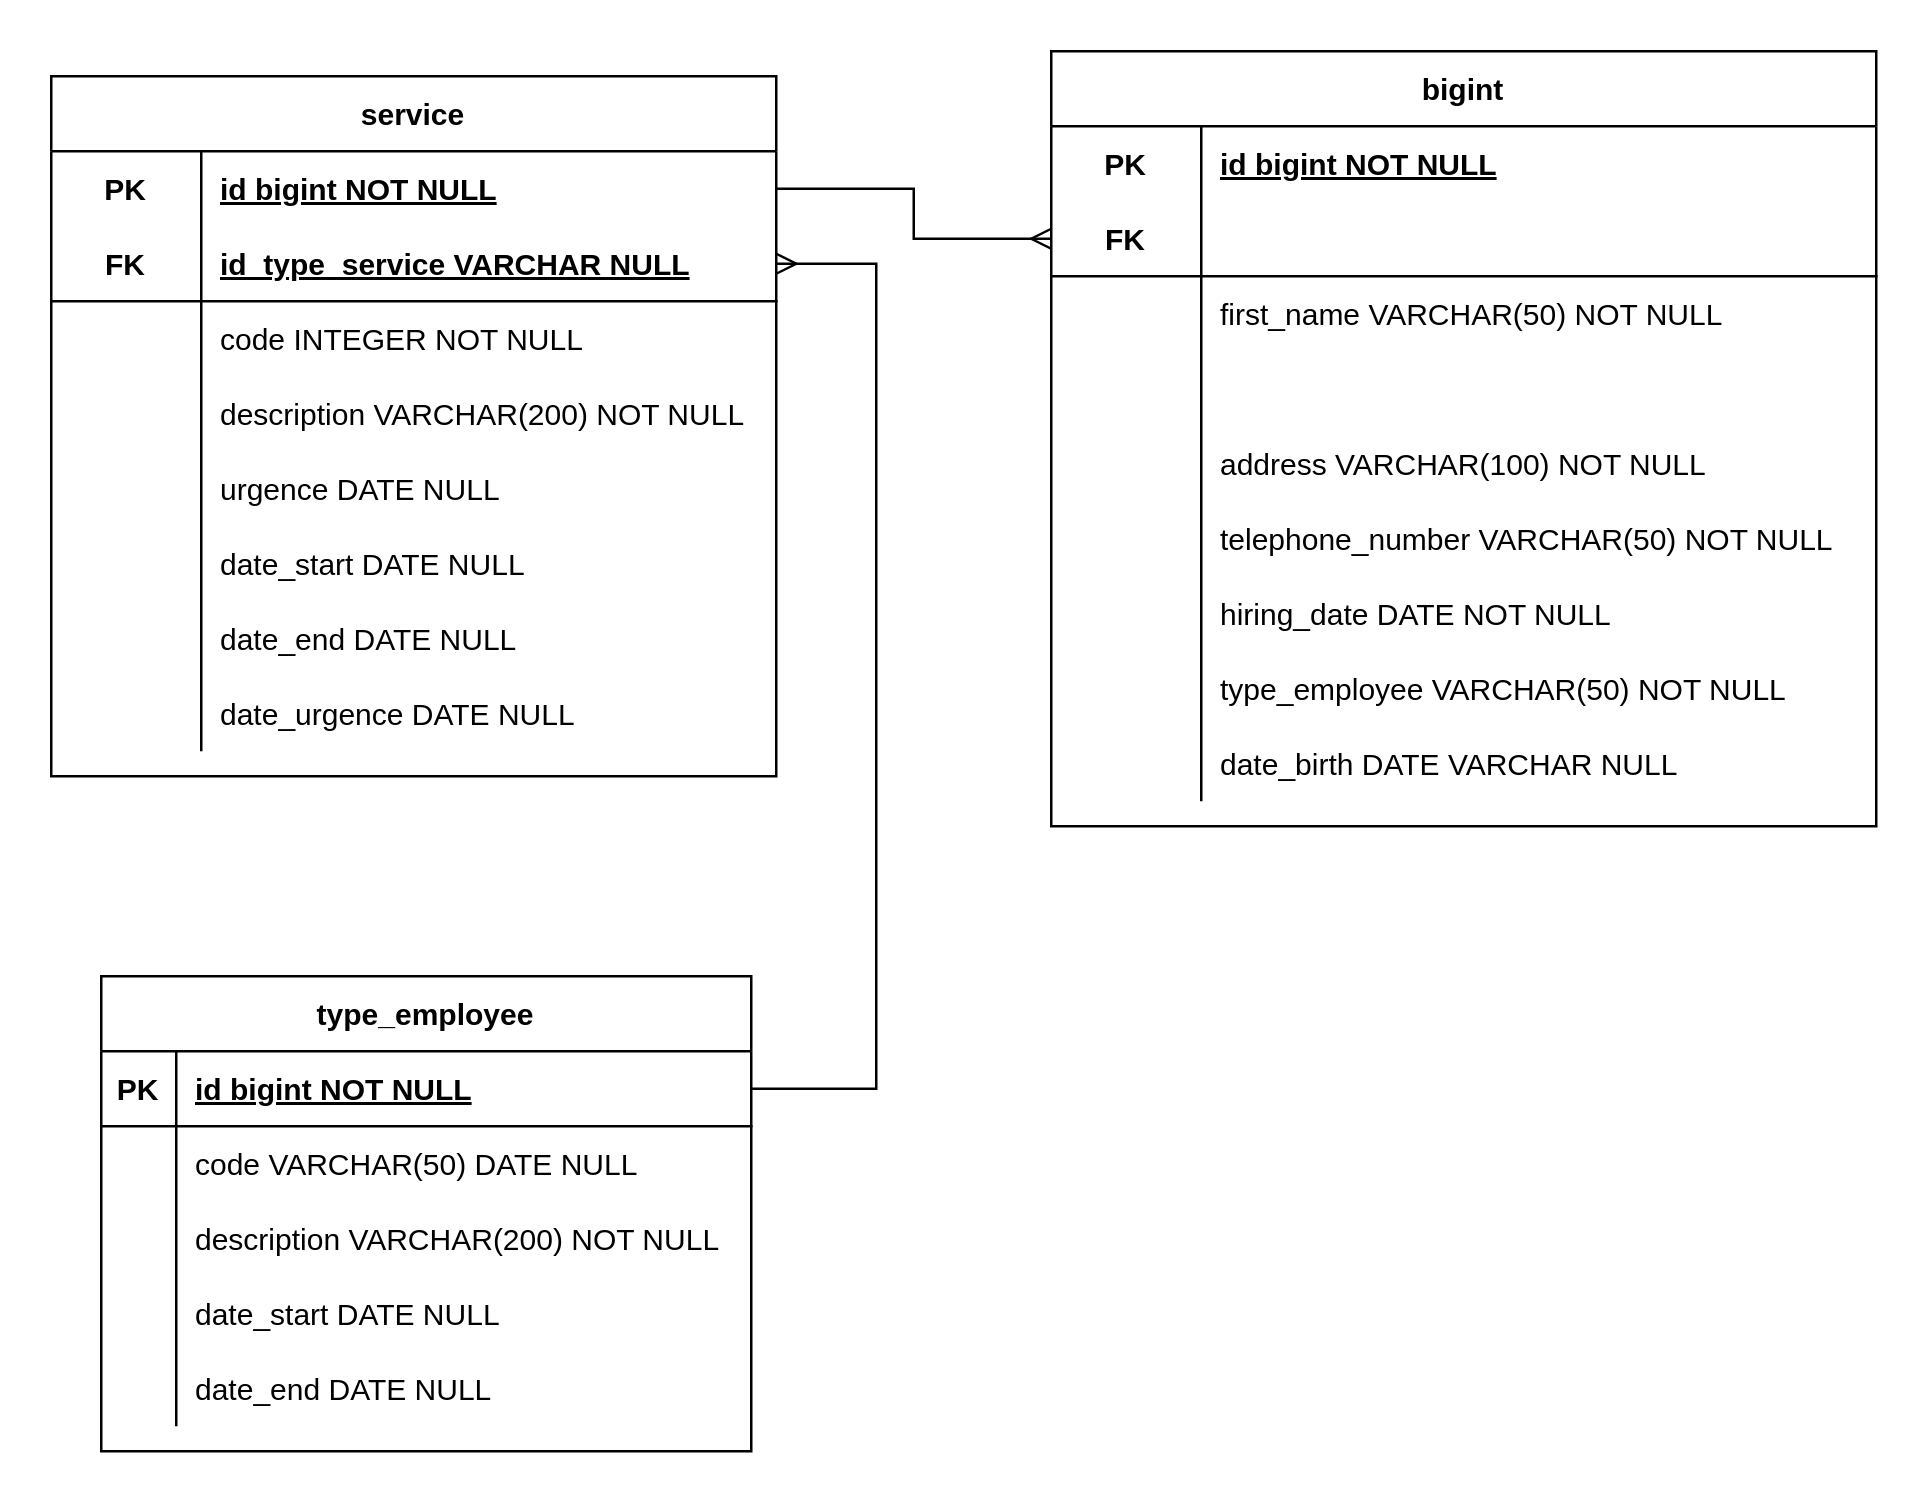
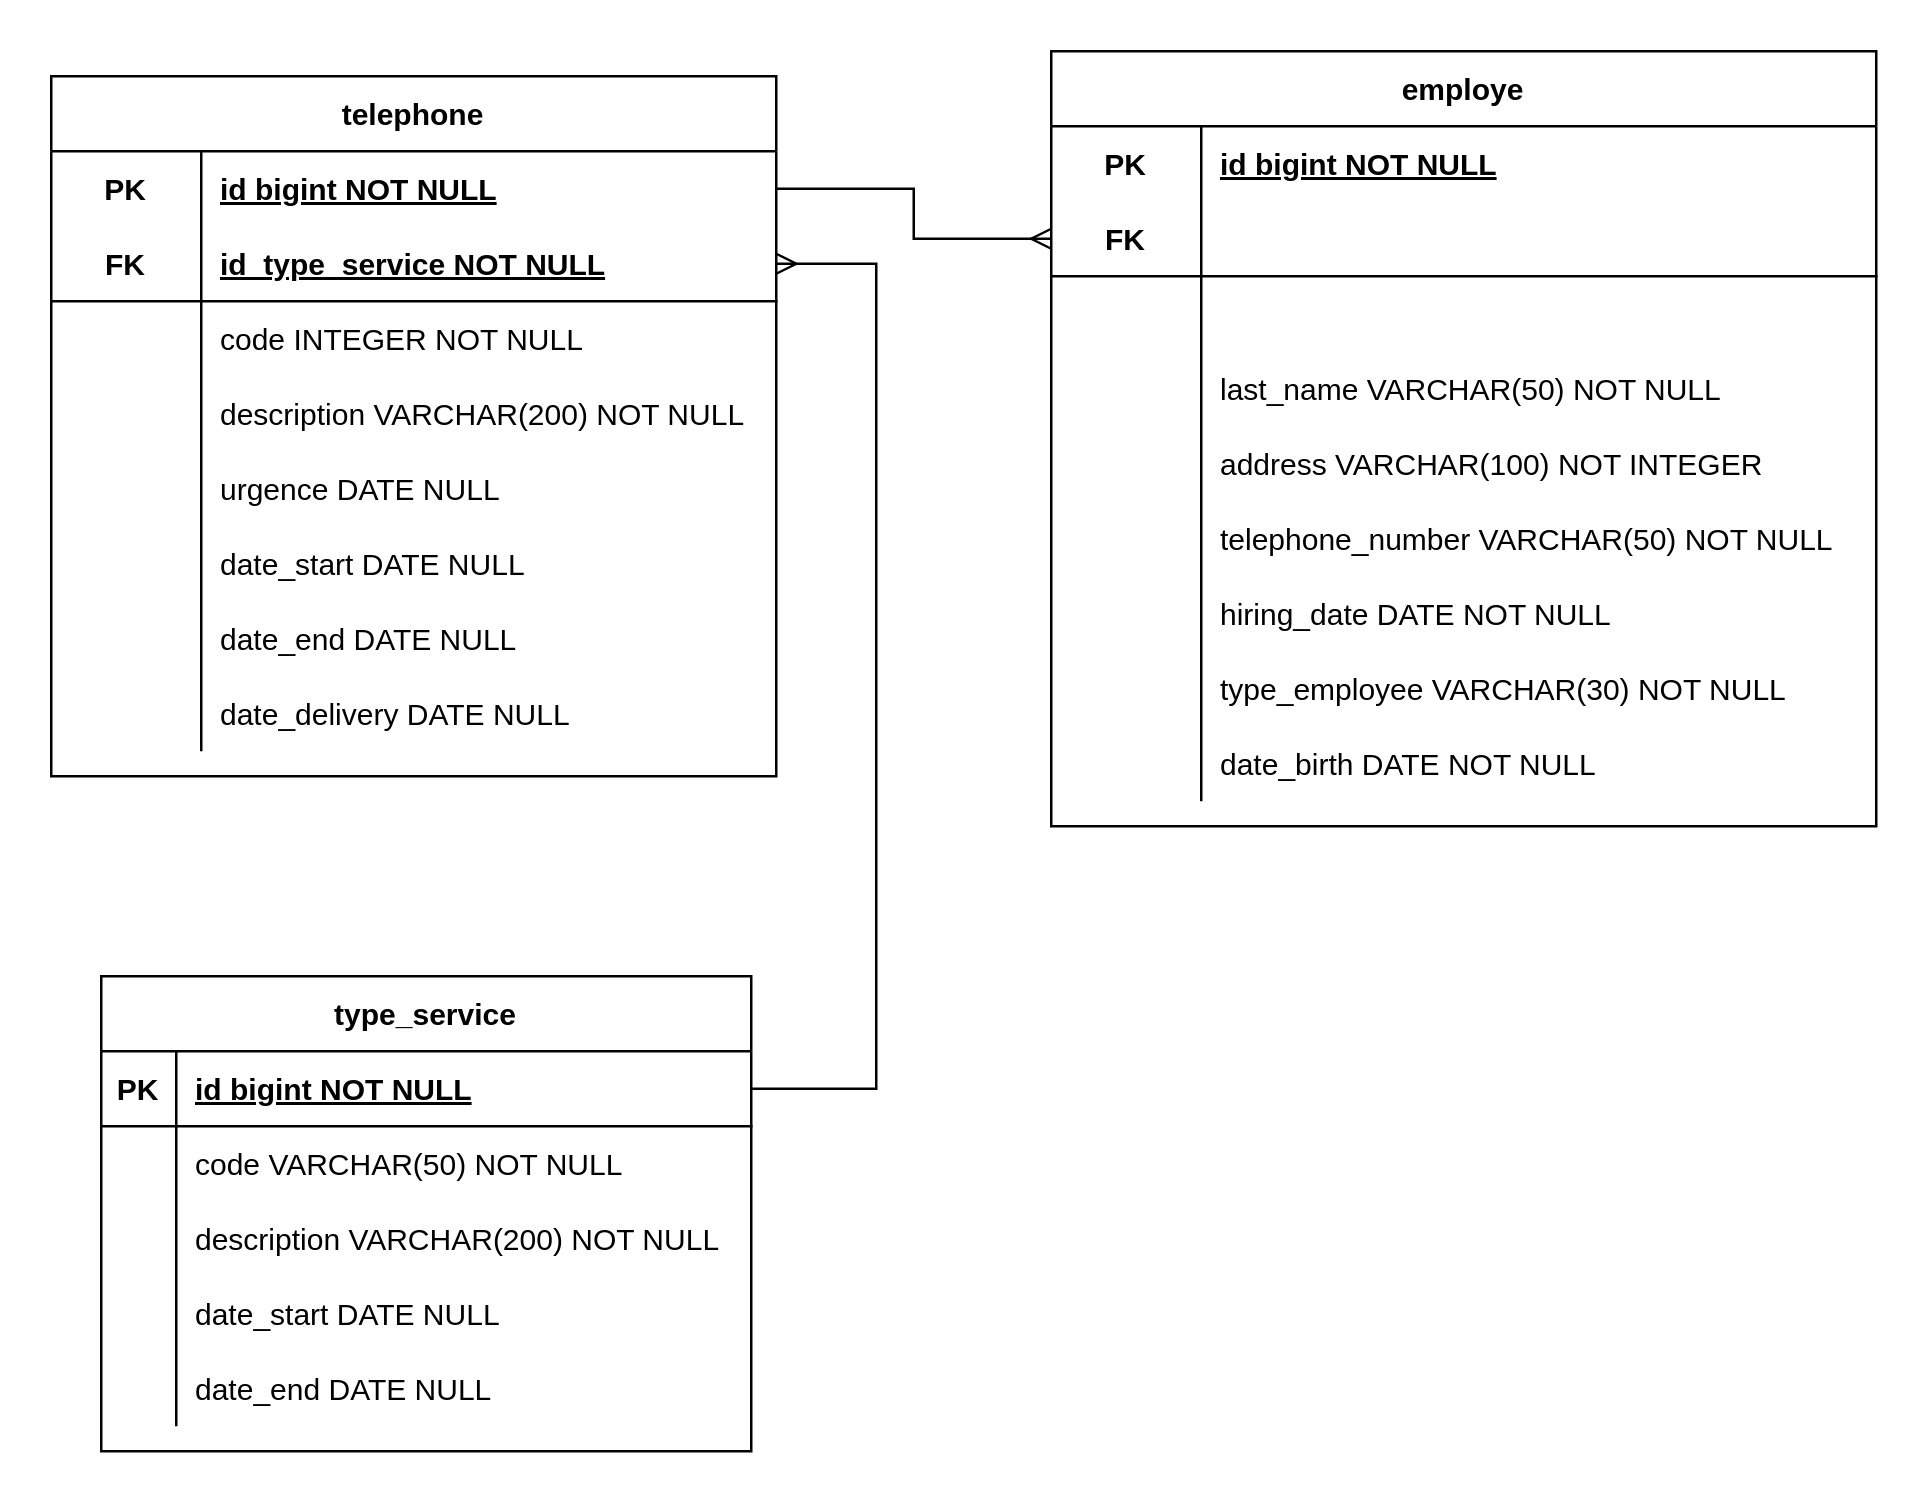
- <mxCell id="2" value="bigint" style="shape=table;startSize=30;container=1;collapsible=1;childLayout=tableLayout;fixedRows=1;rowLines=0;fontStyle=1;align=center;resizeLast=1;" vertex="1" parent="1"><mxGeometry x="420" y="20" width="330" height="310" as="geometry" /></mxCell>
+ <mxCell id="2" value="employe" style="shape=table;startSize=30;container=1;collapsible=1;childLayout=tableLayout;fixedRows=1;rowLines=0;fontStyle=1;align=center;resizeLast=1;" vertex="1" parent="1"><mxGeometry x="420" y="20" width="330" height="310" as="geometry" /></mxCell>
- <mxCell id="29" value="service" style="shape=table;startSize=30;container=1;collapsible=1;childLayout=tableLayout;fixedRows=1;rowLines=0;fontStyle=1;align=center;resizeLast=1;" vertex="1" parent="1"><mxGeometry x="20" y="30" width="290" height="280" as="geometry" /></mxCell>
+ <mxCell id="29" value="telephone" style="shape=table;startSize=30;container=1;collapsible=1;childLayout=tableLayout;fixedRows=1;rowLines=0;fontStyle=1;align=center;resizeLast=1;" vertex="1" parent="1"><mxGeometry x="20" y="30" width="290" height="280" as="geometry" /></mxCell>
- <mxCell id="35" value="id_type_service VARCHAR NULL" style="shape=partialRectangle;connectable=0;fillColor=none;top=0;left=0;bottom=0;right=0;align=left;spacingLeft=6;fontStyle=5;overflow=hidden;" vertex="1" parent="33"><mxGeometry x="60" width="230" height="30" as="geometry" /></mxCell>
+ <mxCell id="35" value="id_type_service NOT NULL" style="shape=partialRectangle;connectable=0;fillColor=none;top=0;left=0;bottom=0;right=0;align=left;spacingLeft=6;fontStyle=5;overflow=hidden;" vertex="1" parent="33"><mxGeometry x="60" width="230" height="30" as="geometry" /></mxCell>
- <mxCell id="10" value="first_name VARCHAR(50) NOT NULL" style="shape=partialRectangle;connectable=0;fillColor=none;top=0;left=0;bottom=0;right=0;align=left;spacingLeft=6;overflow=hidden;" vertex="1" parent="8"><mxGeometry x="60" width="270" height="30" as="geometry" /></mxCell>
+ <mxCell id="13" value="last_name VARCHAR(50) NOT NULL" style="shape=partialRectangle;connectable=0;fillColor=none;top=0;left=0;bottom=0;right=0;align=left;spacingLeft=6;overflow=hidden;" vertex="1" parent="11"><mxGeometry x="60" width="270" height="30" as="geometry" /></mxCell>
- <mxCell id="16" value="address VARCHAR(100) NOT NULL" style="shape=partialRectangle;connectable=0;fillColor=none;top=0;left=0;bottom=0;right=0;align=left;spacingLeft=6;overflow=hidden;" vertex="1" parent="14"><mxGeometry x="60" width="270" height="30" as="geometry" /></mxCell>
+ <mxCell id="16" value="address VARCHAR(100) NOT INTEGER" style="shape=partialRectangle;connectable=0;fillColor=none;top=0;left=0;bottom=0;right=0;align=left;spacingLeft=6;overflow=hidden;" vertex="1" parent="14"><mxGeometry x="60" width="270" height="30" as="geometry" /></mxCell>
- <mxCell id="25" value="type_employee VARCHAR(50) NOT NULL" style="shape=partialRectangle;connectable=0;fillColor=none;top=0;left=0;bottom=0;right=0;align=left;spacingLeft=6;overflow=hidden;" vertex="1" parent="23"><mxGeometry x="60" width="270" height="30" as="geometry" /></mxCell>
+ <mxCell id="25" value="type_employee VARCHAR(30) NOT NULL" style="shape=partialRectangle;connectable=0;fillColor=none;top=0;left=0;bottom=0;right=0;align=left;spacingLeft=6;overflow=hidden;" vertex="1" parent="23"><mxGeometry x="60" width="270" height="30" as="geometry" /></mxCell>
- <mxCell id="53" value="date_urgence DATE NULL" style="shape=partialRectangle;connectable=0;fillColor=none;top=0;left=0;bottom=0;right=0;align=left;spacingLeft=6;overflow=hidden;" vertex="1" parent="51"><mxGeometry x="60" width="230" height="30" as="geometry" /></mxCell>
+ <mxCell id="53" value="date_delivery DATE NULL" style="shape=partialRectangle;connectable=0;fillColor=none;top=0;left=0;bottom=0;right=0;align=left;spacingLeft=6;overflow=hidden;" vertex="1" parent="51"><mxGeometry x="60" width="230" height="30" as="geometry" /></mxCell>
- <mxCell id="28" value="date_birth DATE VARCHAR NULL" style="shape=partialRectangle;connectable=0;fillColor=none;top=0;left=0;bottom=0;right=0;align=left;spacingLeft=6;overflow=hidden;" vertex="1" parent="26"><mxGeometry x="60" width="270" height="30" as="geometry" /></mxCell>
+ <mxCell id="28" value="date_birth DATE NOT NULL" style="shape=partialRectangle;connectable=0;fillColor=none;top=0;left=0;bottom=0;right=0;align=left;spacingLeft=6;overflow=hidden;" vertex="1" parent="26"><mxGeometry x="60" width="270" height="30" as="geometry" /></mxCell>
- <mxCell id="56" value="type_employee" style="shape=table;startSize=30;container=1;collapsible=1;childLayout=tableLayout;fixedRows=1;rowLines=0;fontStyle=1;align=center;resizeLast=1;" vertex="1" parent="1"><mxGeometry x="40" y="390" width="260" height="190" as="geometry" /></mxCell>
+ <mxCell id="56" value="type_service" style="shape=table;startSize=30;container=1;collapsible=1;childLayout=tableLayout;fixedRows=1;rowLines=0;fontStyle=1;align=center;resizeLast=1;" vertex="1" parent="1"><mxGeometry x="40" y="390" width="260" height="190" as="geometry" /></mxCell>
- <mxCell id="62" value="code VARCHAR(50) DATE NULL" style="shape=partialRectangle;connectable=0;fillColor=none;top=0;left=0;bottom=0;right=0;align=left;spacingLeft=6;overflow=hidden;" vertex="1" parent="60"><mxGeometry x="30" width="230" height="30" as="geometry" /></mxCell>
+ <mxCell id="62" value="code VARCHAR(50) NOT NULL" style="shape=partialRectangle;connectable=0;fillColor=none;top=0;left=0;bottom=0;right=0;align=left;spacingLeft=6;overflow=hidden;" vertex="1" parent="60"><mxGeometry x="30" width="230" height="30" as="geometry" /></mxCell>
